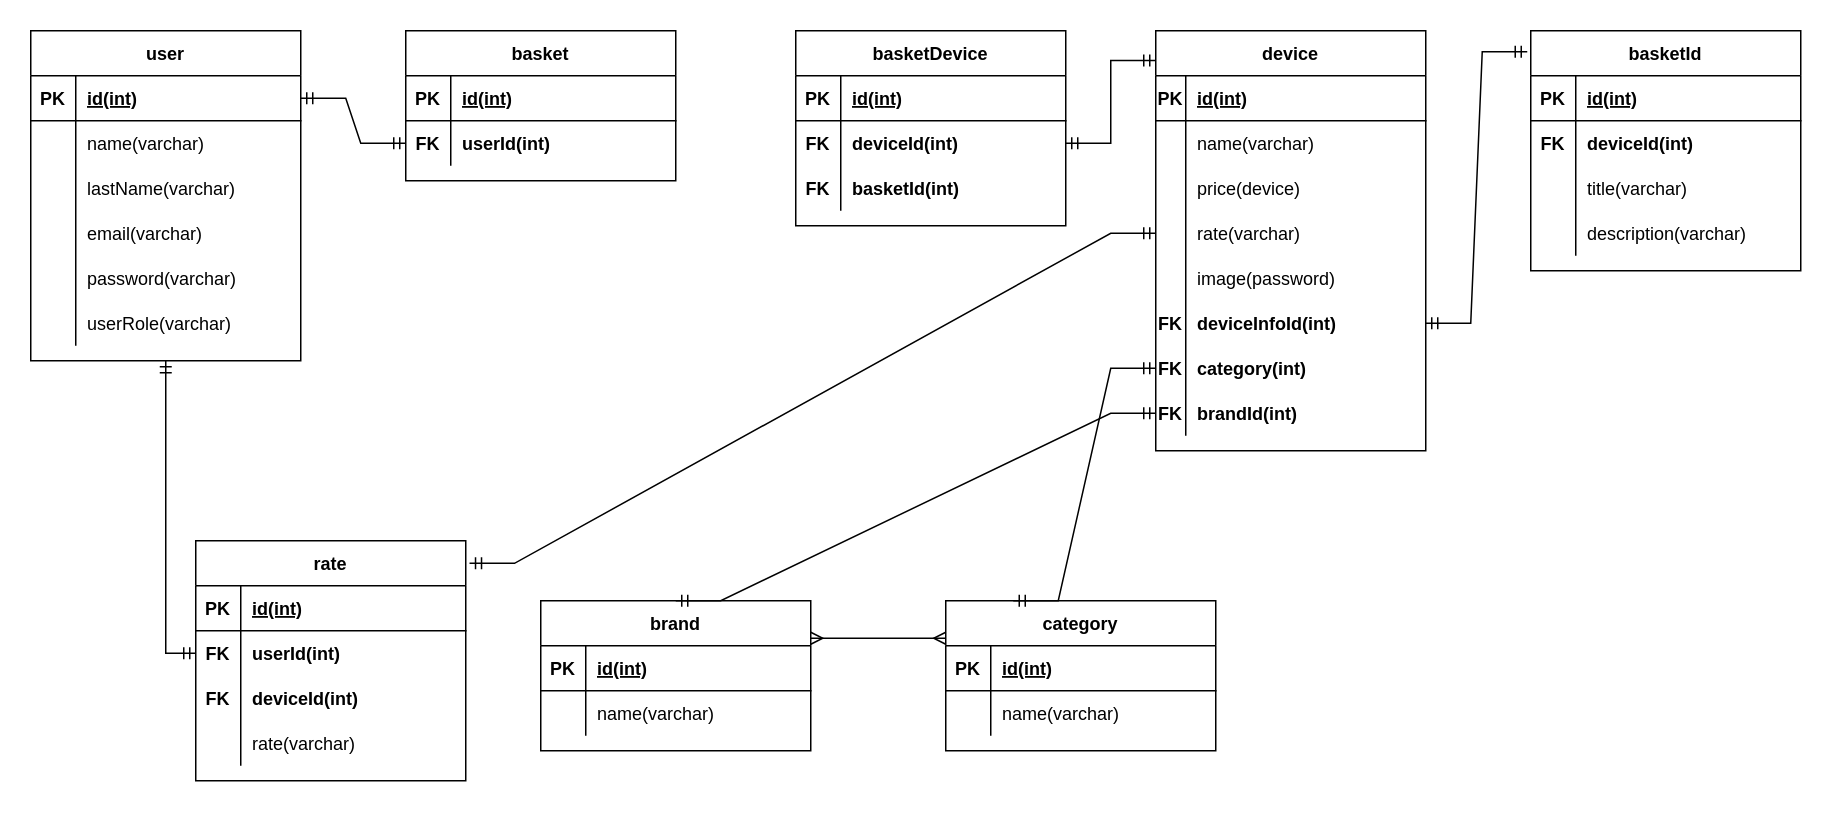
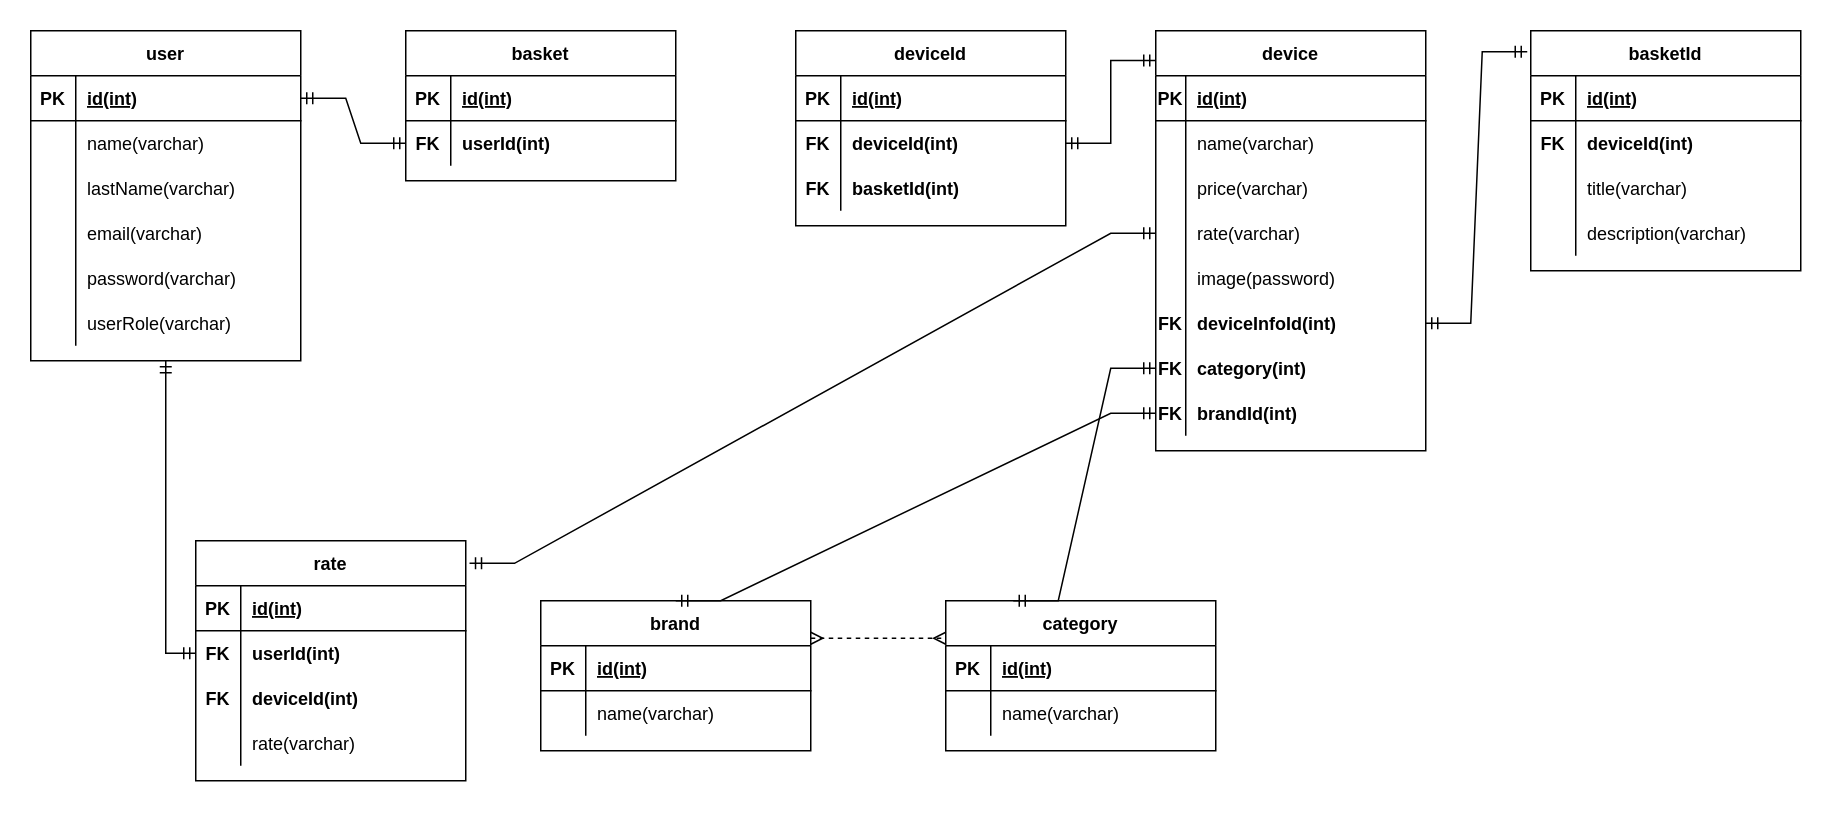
- <mxCell id="28" value="basketDevice" style="shape=table;startSize=30;container=1;collapsible=1;childLayout=tableLayout;fixedRows=1;rowLines=0;fontStyle=1;align=center;resizeLast=1;" parent="1" vertex="1"><mxGeometry x="530" y="20" width="180" height="130" as="geometry" /></mxCell>
+ <mxCell id="28" value="deviceId" style="shape=table;startSize=30;container=1;collapsible=1;childLayout=tableLayout;fixedRows=1;rowLines=0;fontStyle=1;align=center;resizeLast=1;" parent="1" vertex="1"><mxGeometry x="530" y="20" width="180" height="130" as="geometry" /></mxCell>
- <mxCell id="48" value="price(device)" style="shape=partialRectangle;connectable=0;fillColor=none;top=0;left=0;bottom=0;right=0;align=left;spacingLeft=6;overflow=hidden;" parent="46" vertex="1"><mxGeometry x="20" width="160" height="30" as="geometry"><mxRectangle width="160" height="30" as="alternateBounds" /></mxGeometry></mxCell>
+ <mxCell id="48" value="price(varchar)" style="shape=partialRectangle;connectable=0;fillColor=none;top=0;left=0;bottom=0;right=0;align=left;spacingLeft=6;overflow=hidden;" parent="46" vertex="1"><mxGeometry x="20" width="160" height="30" as="geometry"><mxRectangle width="160" height="30" as="alternateBounds" /></mxGeometry></mxCell>
- <mxCell id="110" value="" style="edgeStyle=entityRelationEdgeStyle;fontSize=12;html=1;endArrow=ERmany;startArrow=ERmany;rounded=0;exitX=1;exitY=0.25;exitDx=0;exitDy=0;entryX=0;entryY=0.25;entryDx=0;entryDy=0;" parent="1" source="94" target="101" edge="1"><mxGeometry width="100" height="100" relative="1" as="geometry"><mxPoint x="560" y="390" as="sourcePoint" /><mxPoint x="660" y="290" as="targetPoint" /></mxGeometry></mxCell>
+ <mxCell id="110" value="" style="edgeStyle=entityRelationEdgeStyle;fontSize=12;html=1;endArrow=ERmany;startArrow=ERmany;rounded=0;exitX=1;exitY=0.25;exitDx=0;exitDy=0;entryX=0;entryY=0.25;entryDx=0;entryDy=0;dashed=1;" parent="1" source="94" target="101" edge="1"><mxGeometry width="100" height="100" relative="1" as="geometry"><mxPoint x="560" y="390" as="sourcePoint" /><mxPoint x="660" y="290" as="targetPoint" /></mxGeometry></mxCell>
